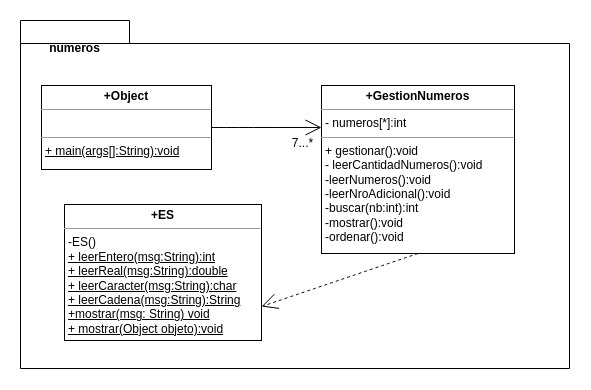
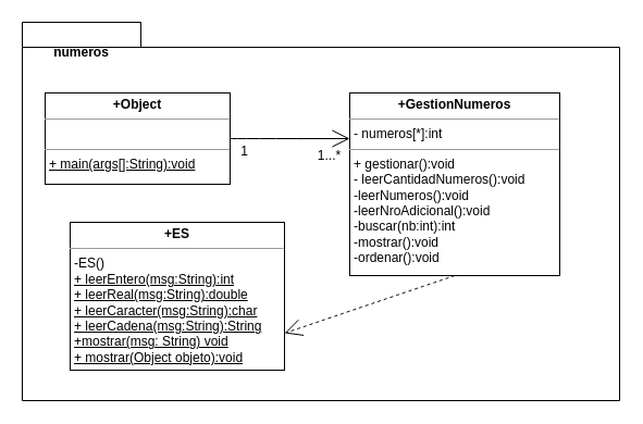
+ <mxCell id="9" value="1" style="text;html=1;align=center;verticalAlign=middle;resizable=0;points=[];autosize=1;strokeColor=none;fillColor=none;hachureGap=4;fontSize=12;" vertex="1" parent="1"><mxGeometry x="211" y="126" width="25" height="26" as="geometry" /></mxCell>
- <mxCell id="10" value="7...*" style="text;html=1;align=center;verticalAlign=middle;resizable=0;points=[];autosize=1;strokeColor=none;fillColor=none;hachureGap=4;fontSize=12;" vertex="1" parent="1"><mxGeometry x="282" y="130" width="39" height="26" as="geometry" /></mxCell>
+ <mxCell id="10" value="1...*" style="text;html=1;align=center;verticalAlign=middle;resizable=0;points=[];autosize=1;strokeColor=none;fillColor=none;hachureGap=4;fontSize=12;" vertex="1" parent="1"><mxGeometry x="282" y="130" width="39" height="26" as="geometry" /></mxCell>
